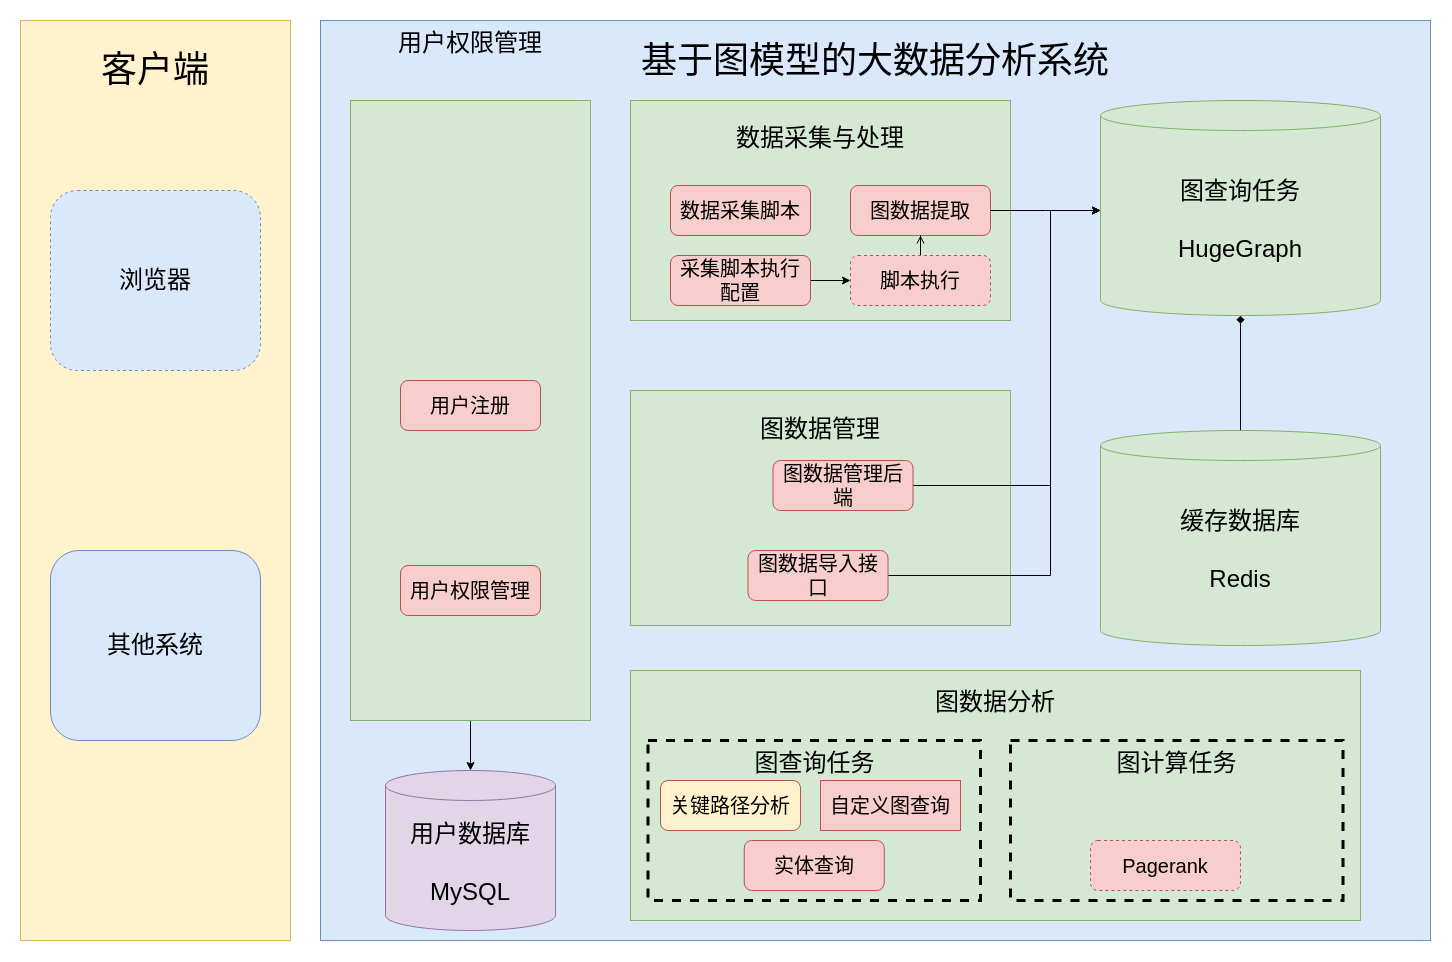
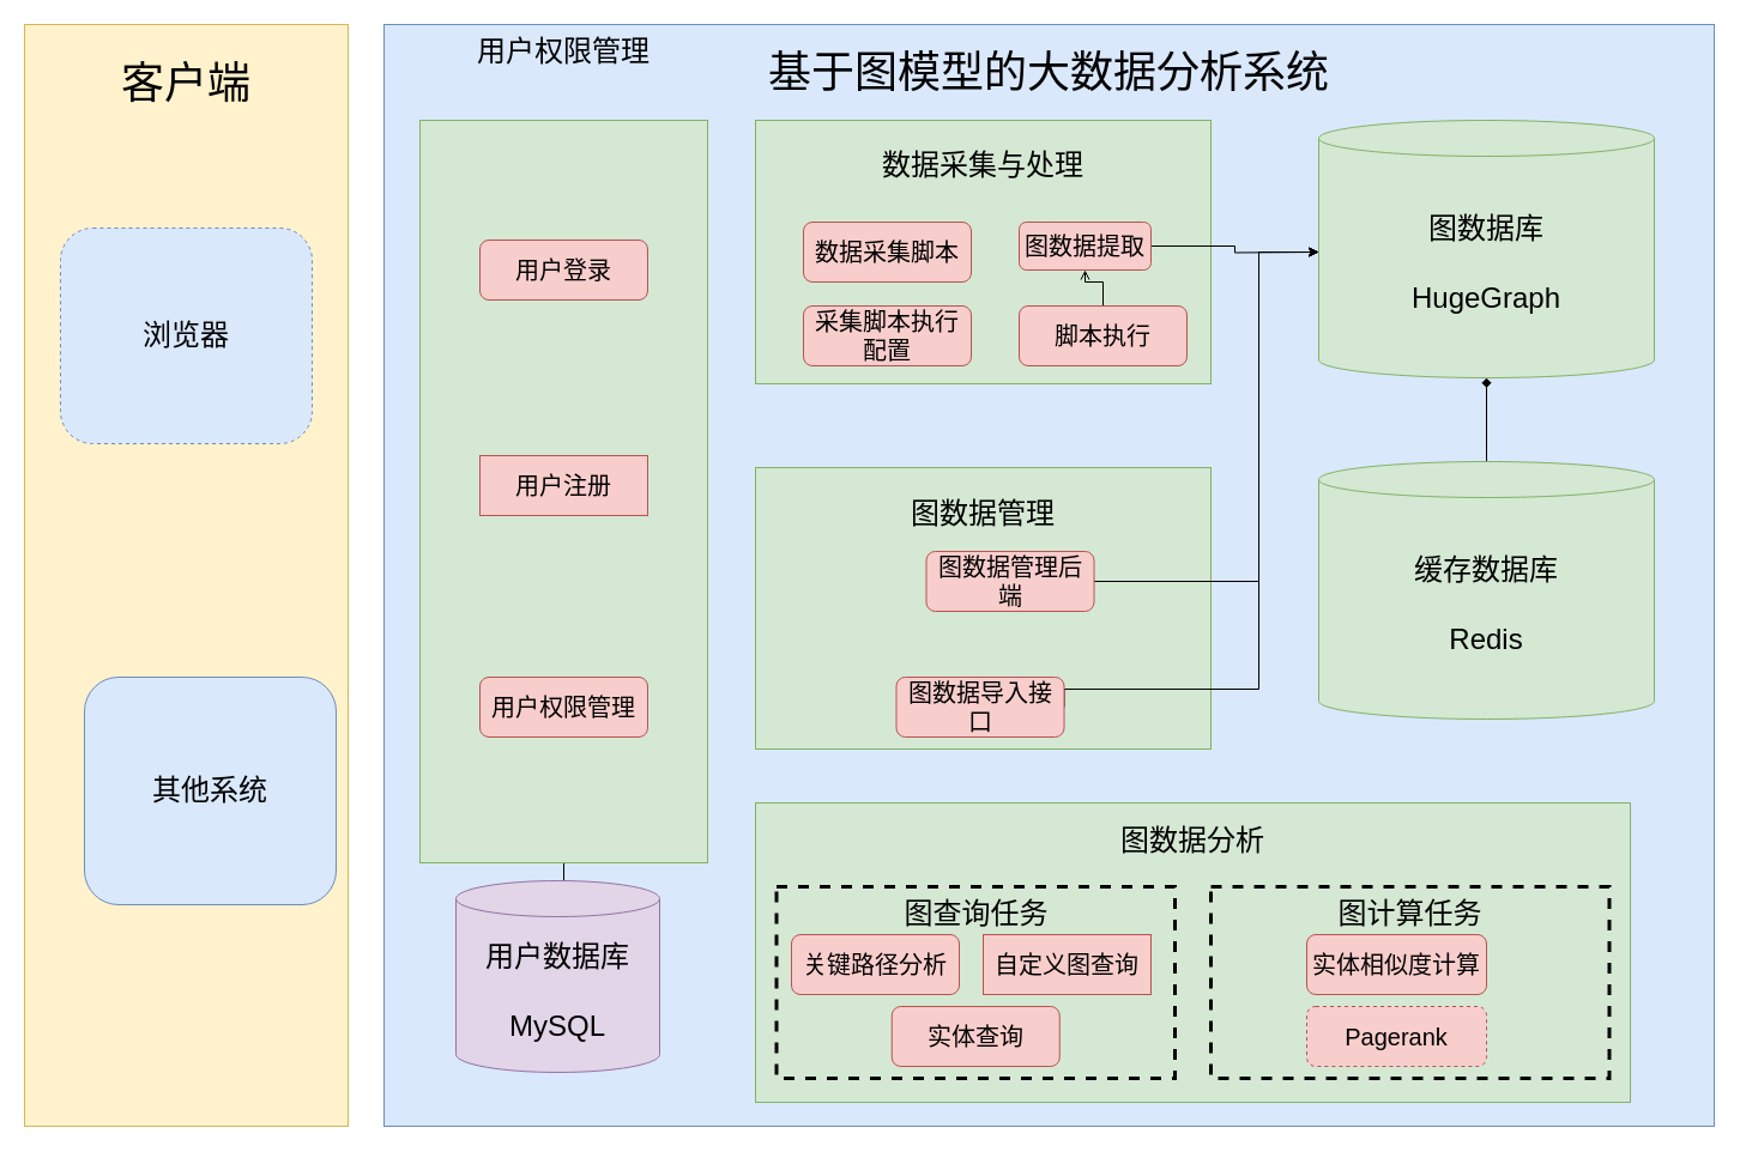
- <mxCell id="9" value="图数据提取" style="rounded=1;whiteSpace=wrap;html=1;fillColor=#f8cecc;strokeColor=#b85450;fontSize=20;" vertex="1" parent="1"><mxGeometry x="850" y="185" width="140" height="50" as="geometry" /></mxCell>
+ <mxCell id="9" value="图数据提取" style="rounded=1;whiteSpace=wrap;html=1;fillColor=#f8cecc;strokeColor=#b85450;fontSize=20;" vertex="1" parent="1"><mxGeometry x="850" y="185" width="110" height="40" as="geometry" /></mxCell>
- <mxCell id="32" value="&lt;font style=&quot;border-color: var(--border-color); font-size: 24px;&quot;&gt;图查询任务&lt;br style=&quot;border-color: var(--border-color);&quot;&gt;&lt;br style=&quot;border-color: var(--border-color);&quot;&gt;&lt;/font&gt;&lt;font style=&quot;border-color: var(--border-color); font-size: 24px;&quot;&gt;HugeGraph&lt;/font&gt;" style="shape=cylinder3;whiteSpace=wrap;html=1;boundedLbl=1;backgroundOutline=1;size=15;fillColor=#d5e8d4;strokeColor=#82b366;" vertex="1" parent="1"><mxGeometry x="1100" y="100" width="280" height="215" as="geometry" /></mxCell>
+ <mxCell id="32" value="&lt;font style=&quot;border-color: var(--border-color); font-size: 24px;&quot;&gt;图数据库&lt;br style=&quot;border-color: var(--border-color);&quot;&gt;&lt;br style=&quot;border-color: var(--border-color);&quot;&gt;&lt;/font&gt;&lt;font style=&quot;border-color: var(--border-color); font-size: 24px;&quot;&gt;HugeGraph&lt;/font&gt;" style="shape=cylinder3;whiteSpace=wrap;html=1;boundedLbl=1;backgroundOutline=1;size=15;fillColor=#d5e8d4;strokeColor=#82b366;" vertex="1" parent="1"><mxGeometry x="1100" y="100" width="280" height="215" as="geometry" /></mxCell>
+ <mxCell id="30" value="用户登录" style="rounded=1;whiteSpace=wrap;html=1;fillColor=#f8cecc;strokeColor=#b85450;fontSize=20;" vertex="1" parent="1"><mxGeometry x="400" y="200" width="140" height="50" as="geometry" /></mxCell>
- <mxCell id="13" value="" style="edgeStyle=orthogonalEdgeStyle;rounded=0;orthogonalLoop=1;jettySize=auto;html=1;" edge="1" parent="1" source="14" target="18"><mxGeometry relative="1" as="geometry" /></mxCell>
- <mxCell id="18" value="脚本执行" style="rounded=1;whiteSpace=wrap;html=1;fillColor=#f8cecc;strokeColor=#b85450;fontSize=20;dashed=1;" vertex="1" parent="1"><mxGeometry x="850" y="255" width="140" height="50" as="geometry" /></mxCell>
+ <mxCell id="18" value="脚本执行" style="rounded=1;whiteSpace=wrap;html=1;fillColor=#f8cecc;strokeColor=#b85450;fontSize=20;" vertex="1" parent="1"><mxGeometry x="850" y="255" width="140" height="50" as="geometry" /></mxCell>
- <mxCell id="31" value="用户注册" style="rounded=1;whiteSpace=wrap;html=1;fillColor=#f8cecc;strokeColor=#b85450;fontSize=20;" vertex="1" parent="1"><mxGeometry x="400" y="380" width="140" height="50" as="geometry" /></mxCell>
+ <mxCell id="31" value="用户注册" style="whiteSpace=wrap;html=1;fillColor=#f8cecc;strokeColor=#b85450;fontSize=20;rounded=0;" vertex="1" parent="1"><mxGeometry x="400" y="380" width="140" height="50" as="geometry" /></mxCell>
- <mxCell id="34" value="&lt;font style=&quot;border-color: var(--border-color); font-size: 24px;&quot;&gt;缓存数据库&lt;br style=&quot;border-color: var(--border-color);&quot;&gt;&lt;br style=&quot;border-color: var(--border-color);&quot;&gt;&lt;/font&gt;&lt;font style=&quot;border-color: var(--border-color); font-size: 24px;&quot;&gt;Redis&lt;/font&gt;" style="shape=cylinder3;whiteSpace=wrap;html=1;boundedLbl=1;backgroundOutline=1;size=15;fillColor=#d5e8d4;strokeColor=#82b366;" vertex="1" parent="1"><mxGeometry x="1100" y="430" width="280" height="215" as="geometry" /></mxCell>
+ <mxCell id="34" value="&lt;font style=&quot;border-color: var(--border-color); font-size: 24px;&quot;&gt;缓存数据库&lt;br style=&quot;border-color: var(--border-color);&quot;&gt;&lt;br style=&quot;border-color: var(--border-color);&quot;&gt;&lt;/font&gt;&lt;font style=&quot;border-color: var(--border-color); font-size: 24px;&quot;&gt;Redis&lt;/font&gt;" style="shape=cylinder3;whiteSpace=wrap;html=1;boundedLbl=1;backgroundOutline=1;size=15;fillColor=#d5e8d4;strokeColor=#82b366;" vertex="1" parent="1"><mxGeometry x="1100" y="385" width="280" height="215" as="geometry" /></mxCell>
- <mxCell id="20" value="&lt;font style=&quot;font-size: 20px;&quot;&gt;图数据导入接口&lt;/font&gt;" style="rounded=1;whiteSpace=wrap;html=1;fillColor=#f8cecc;strokeColor=#b85450;fontSize=20;" vertex="1" parent="1"><mxGeometry x="747.5" y="550" width="140" height="50" as="geometry" /></mxCell>
+ <mxCell id="20" value="&lt;font style=&quot;font-size: 20px;&quot;&gt;图数据导入接口&lt;/font&gt;" style="rounded=1;whiteSpace=wrap;html=1;fillColor=#f8cecc;strokeColor=#b85450;fontSize=20;" vertex="1" parent="1"><mxGeometry x="747.5" y="565" width="140" height="50" as="geometry" /></mxCell>
- <mxCell id="16" value="&lt;font style=&quot;font-size: 24px;&quot;&gt;其他系统&lt;br&gt;&lt;/font&gt;" style="rounded=1;whiteSpace=wrap;html=1;fillColor=#dae8fc;strokeColor=#6c8ebf;" vertex="1" parent="1"><mxGeometry x="50" y="550" width="210" height="190" as="geometry" /></mxCell>
+ <mxCell id="16" value="&lt;font style=&quot;font-size: 24px;&quot;&gt;其他系统&lt;br&gt;&lt;/font&gt;" style="rounded=1;whiteSpace=wrap;html=1;fillColor=#dae8fc;strokeColor=#6c8ebf;" vertex="1" parent="1"><mxGeometry x="70" y="565" width="210" height="190" as="geometry" /></mxCell>
- <mxCell id="22" value="关键路径分析" style="rounded=1;whiteSpace=wrap;html=1;fillColor=#fff2cc;strokeColor=#b85450;fontSize=20;" vertex="1" parent="1"><mxGeometry x="660" y="780" width="140" height="50" as="geometry" /></mxCell>
+ <mxCell id="22" value="关键路径分析" style="rounded=1;whiteSpace=wrap;html=1;fillColor=#f8cecc;strokeColor=#b85450;fontSize=20;" vertex="1" parent="1"><mxGeometry x="660" y="780" width="140" height="50" as="geometry" /></mxCell>
+ <mxCell id="27" value="实体相似度计算" style="rounded=1;whiteSpace=wrap;html=1;fillColor=#f8cecc;strokeColor=#b85450;fontSize=20;" vertex="1" parent="1"><mxGeometry x="1090" y="780" width="150" height="50" as="geometry" /></mxCell>
- <mxCell id="35" value="&lt;span style=&quot;font-size: 24px;&quot;&gt;用户数据库&lt;br&gt;&lt;/span&gt;&lt;font style=&quot;font-size: 24px;&quot;&gt;&lt;br&gt;MySQL&lt;/font&gt;" style="shape=cylinder3;whiteSpace=wrap;html=1;boundedLbl=1;backgroundOutline=1;size=15;fillColor=#e1d5e7;strokeColor=#9673a6;" vertex="1" parent="1"><mxGeometry x="385" y="770" width="170" height="160" as="geometry" /></mxCell>
+ <mxCell id="35" value="&lt;span style=&quot;font-size: 24px;&quot;&gt;用户数据库&lt;br&gt;&lt;/span&gt;&lt;font style=&quot;font-size: 24px;&quot;&gt;&lt;br&gt;MySQL&lt;/font&gt;" style="shape=cylinder3;whiteSpace=wrap;html=1;boundedLbl=1;backgroundOutline=1;size=15;fillColor=#e1d5e7;strokeColor=#9673a6;" vertex="1" parent="1"><mxGeometry x="380" y="735" width="170" height="160" as="geometry" /></mxCell>
